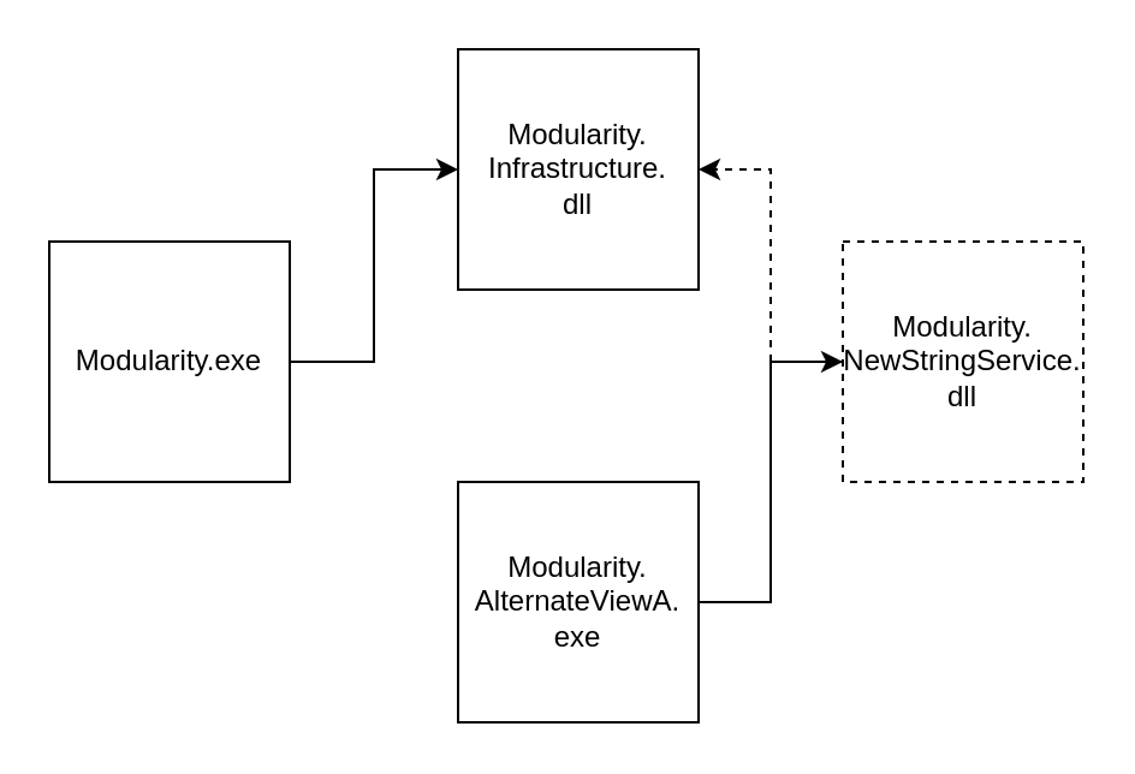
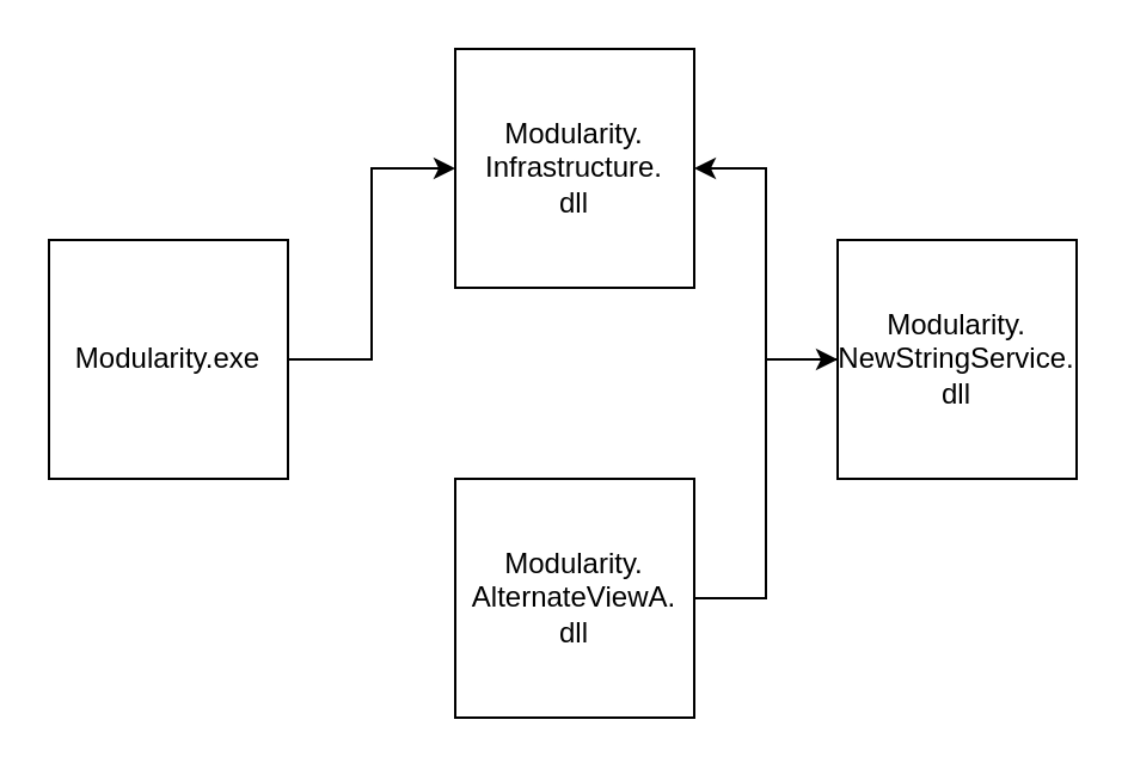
- <mxCell id="2" style="edgeStyle=orthogonalEdgeStyle;rounded=0;orthogonalLoop=1;jettySize=auto;html=1;entryX=1;entryY=0.5;entryDx=0;entryDy=0;dashed=1;" edge="1" parent="1" source="3" target="8"><mxGeometry relative="1" as="geometry" /></mxCell>
+ <mxCell id="2" style="edgeStyle=orthogonalEdgeStyle;rounded=0;orthogonalLoop=1;jettySize=auto;html=1;entryX=1;entryY=0.5;entryDx=0;entryDy=0;" edge="1" parent="1" source="3" target="8"><mxGeometry relative="1" as="geometry" /></mxCell>
- <mxCell id="3" value="Modularity.&lt;br&gt;NewStringService.&lt;br&gt;dll" style="whiteSpace=wrap;html=1;aspect=fixed;dashed=1;" vertex="1" parent="1"><mxGeometry x="350" y="100" width="100" height="100" as="geometry" /></mxCell>
+ <mxCell id="3" value="Modularity.&lt;br&gt;NewStringService.&lt;br&gt;dll" style="whiteSpace=wrap;html=1;aspect=fixed;" vertex="1" parent="1"><mxGeometry x="350" y="100" width="100" height="100" as="geometry" /></mxCell>
- <mxCell id="5" value="Modularity.&lt;br&gt;AlternateViewA.&lt;br&gt;exe" style="whiteSpace=wrap;html=1;aspect=fixed;" vertex="1" parent="1"><mxGeometry x="190" y="200" width="100" height="100" as="geometry" /></mxCell>
+ <mxCell id="5" value="Modularity.&lt;br&gt;AlternateViewA.&lt;br&gt;dll" style="whiteSpace=wrap;html=1;aspect=fixed;" vertex="1" parent="1"><mxGeometry x="190" y="200" width="100" height="100" as="geometry" /></mxCell>
